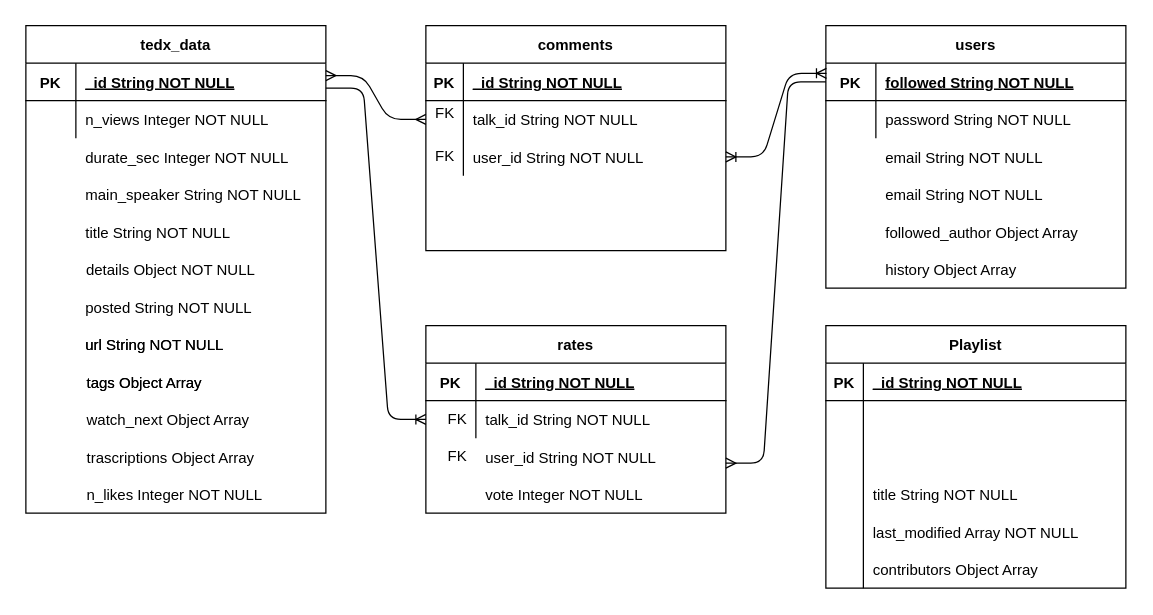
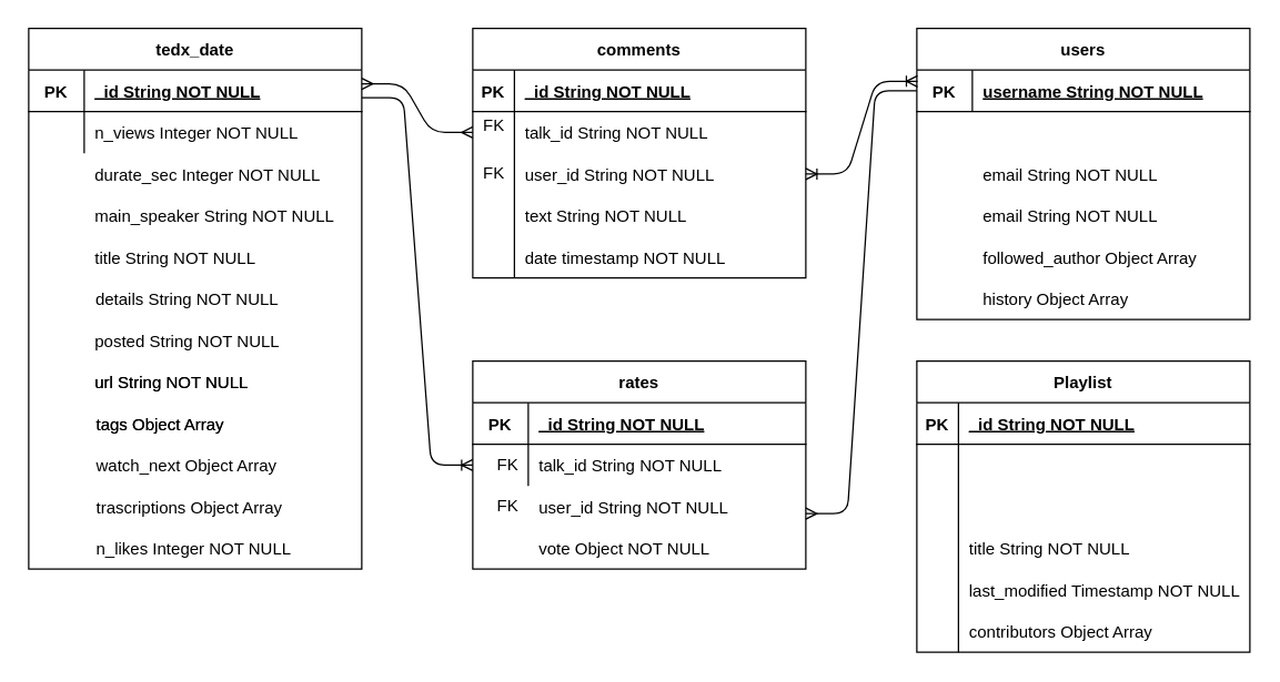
- <mxCell id="2" value="tedx_data" style="shape=table;startSize=30;container=1;collapsible=1;childLayout=tableLayout;fixedRows=1;rowLines=0;fontStyle=1;align=center;resizeLast=1;" parent="1" vertex="1"><mxGeometry x="20" y="20" width="240" height="390" as="geometry"><mxRectangle x="120" y="120" width="90" height="30" as="alternateBounds" /></mxGeometry></mxCell>
+ <mxCell id="2" value="tedx_date" style="shape=table;startSize=30;container=1;collapsible=1;childLayout=tableLayout;fixedRows=1;rowLines=0;fontStyle=1;align=center;resizeLast=1;" parent="1" vertex="1"><mxGeometry x="20" y="20" width="240" height="390" as="geometry"><mxRectangle x="120" y="120" width="90" height="30" as="alternateBounds" /></mxGeometry></mxCell>
- <mxCell id="48" value="followed String NOT NULL" style="shape=partialRectangle;overflow=hidden;connectable=0;fillColor=none;top=0;left=0;bottom=0;right=0;align=left;spacingLeft=6;fontStyle=5;" vertex="1" parent="46"><mxGeometry x="40" width="200" height="30" as="geometry" /></mxCell>
+ <mxCell id="48" value="username String NOT NULL" style="shape=partialRectangle;overflow=hidden;connectable=0;fillColor=none;top=0;left=0;bottom=0;right=0;align=left;spacingLeft=6;fontStyle=5;" vertex="1" parent="46"><mxGeometry x="40" width="200" height="30" as="geometry" /></mxCell>
- <mxCell id="51" value="password String NOT NULL" style="shape=partialRectangle;overflow=hidden;connectable=0;fillColor=none;top=0;left=0;bottom=0;right=0;align=left;spacingLeft=6;" vertex="1" parent="49"><mxGeometry x="40" width="200" height="30" as="geometry" /></mxCell>
+ <mxCell id="82" value="text String NOT NULL" style="shape=partialRectangle;connectable=0;fillColor=none;top=0;left=0;bottom=0;right=0;align=left;spacingLeft=6;overflow=hidden;" vertex="1" parent="80"><mxGeometry x="30" width="210" height="30" as="geometry" /></mxCell>
+ <mxCell id="85" value="date timestamp NOT NULL" style="shape=partialRectangle;connectable=0;fillColor=none;top=0;left=0;bottom=0;right=0;align=left;spacingLeft=6;overflow=hidden;" vertex="1" parent="83"><mxGeometry x="30" width="210" height="30" as="geometry" /></mxCell>
- <mxCell id="20" value="details Object NOT NULL" style="shape=partialRectangle;overflow=hidden;connectable=0;fillColor=none;top=0;left=0;bottom=0;right=0;align=left;spacingLeft=6;" vertex="1" parent="18"><mxGeometry x="-9.5" width="190" height="30" as="geometry" /></mxCell>
+ <mxCell id="20" value="details String NOT NULL" style="shape=partialRectangle;overflow=hidden;connectable=0;fillColor=none;top=0;left=0;bottom=0;right=0;align=left;spacingLeft=6;" vertex="1" parent="18"><mxGeometry x="-9.5" width="190" height="30" as="geometry" /></mxCell>
- <mxCell id="66" value="vote Integer NOT NULL" style="shape=partialRectangle;overflow=hidden;connectable=0;fillColor=none;top=0;left=0;bottom=0;right=0;align=left;spacingLeft=6;" vertex="1" parent="64"><mxGeometry width="184.8" height="30" as="geometry" /></mxCell>
+ <mxCell id="66" value="vote Object NOT NULL" style="shape=partialRectangle;overflow=hidden;connectable=0;fillColor=none;top=0;left=0;bottom=0;right=0;align=left;spacingLeft=6;" vertex="1" parent="64"><mxGeometry width="184.8" height="30" as="geometry" /></mxCell>
- <mxCell id="111" value="last_modified Array NOT NULL" style="shape=partialRectangle;connectable=0;fillColor=none;top=0;left=0;bottom=0;right=0;align=left;spacingLeft=6;overflow=hidden;" vertex="1" parent="109"><mxGeometry x="30" width="210" height="30" as="geometry" /></mxCell>
+ <mxCell id="111" value="last_modified Timestamp NOT NULL" style="shape=partialRectangle;connectable=0;fillColor=none;top=0;left=0;bottom=0;right=0;align=left;spacingLeft=6;overflow=hidden;" vertex="1" parent="109"><mxGeometry x="30" width="210" height="30" as="geometry" /></mxCell>
